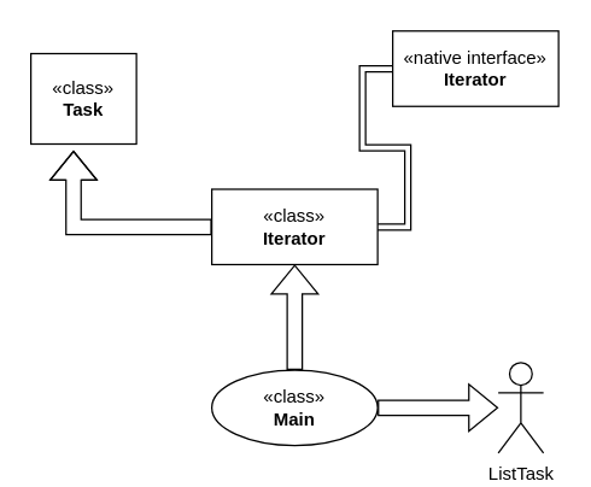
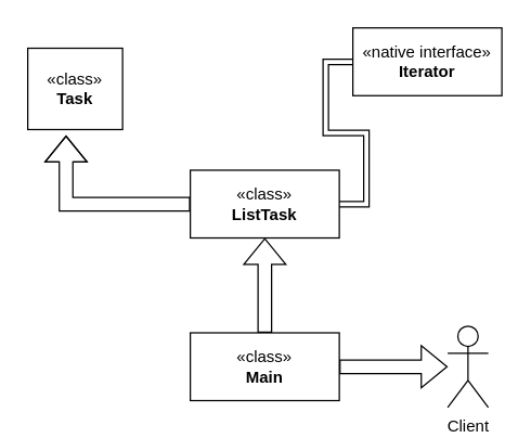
- <mxCell id="4" value="«class»&lt;br&gt;&lt;b&gt;Iterator&lt;/b&gt;" style="html=1;whiteSpace=wrap;" vertex="1" parent="1"><mxGeometry x="140" y="125" width="110" height="50" as="geometry" /></mxCell>
+ <mxCell id="4" value="«class»&lt;br&gt;&lt;b&gt;ListTask&lt;/b&gt;" style="html=1;whiteSpace=wrap;" vertex="1" parent="1"><mxGeometry x="140" y="125" width="110" height="50" as="geometry" /></mxCell>
- <mxCell id="9" value="«class»&lt;br&gt;&lt;b&gt;Main&lt;/b&gt;" style="ellipse;html=1;whiteSpace=wrap;" vertex="1" parent="1"><mxGeometry x="140" y="245" width="110" height="50" as="geometry" /></mxCell>
+ <mxCell id="9" value="«class»&lt;br&gt;&lt;b&gt;Main&lt;/b&gt;" style="html=1;whiteSpace=wrap;" vertex="1" parent="1"><mxGeometry x="140" y="245" width="110" height="50" as="geometry" /></mxCell>
- <mxCell id="10" value="ListTask" style="shape=umlActor;verticalLabelPosition=bottom;verticalAlign=top;html=1;" vertex="1" parent="1"><mxGeometry x="330" y="240" width="30" height="60" as="geometry" /></mxCell>
+ <mxCell id="10" value="Client" style="shape=umlActor;verticalLabelPosition=bottom;verticalAlign=top;html=1;" vertex="1" parent="1"><mxGeometry x="330" y="240" width="30" height="60" as="geometry" /></mxCell>
